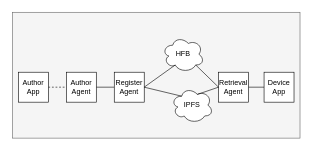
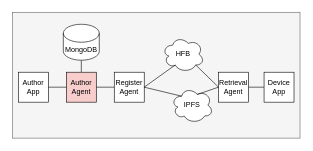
+ <mxCell id="9" value="MongoDB" style="shape=cylinder3;whiteSpace=wrap;html=1;boundedLbl=1;backgroundOutline=1;size=15;" vertex="1" parent="1"><mxGeometry x="105" y="40" width="60" height="60" as="geometry" /></mxCell>
+ <mxCell id="3" style="edgeStyle=orthogonalEdgeStyle;rounded=0;orthogonalLoop=1;jettySize=auto;html=1;exitX=0.5;exitY=0;exitDx=0;exitDy=0;entryX=0.5;entryY=1;entryDx=0;entryDy=0;entryPerimeter=0;endArrow=none;endFill=0;" edge="1" parent="1" source="5" target="9"><mxGeometry relative="1" as="geometry" /></mxCell>
- <mxCell id="12" style="edgeStyle=orthogonalEdgeStyle;rounded=0;orthogonalLoop=1;jettySize=auto;html=1;exitX=1;exitY=0.5;exitDx=0;exitDy=0;entryX=0;entryY=0.5;entryDx=0;entryDy=0;endArrow=none;endFill=0;dashed=1;" edge="1" parent="1" source="13" target="5"><mxGeometry relative="1" as="geometry" /></mxCell>
+ <mxCell id="12" style="edgeStyle=orthogonalEdgeStyle;rounded=0;orthogonalLoop=1;jettySize=auto;html=1;exitX=1;exitY=0.5;exitDx=0;exitDy=0;entryX=0;entryY=0.5;entryDx=0;entryDy=0;endArrow=none;endFill=0;" edge="1" parent="1" source="13" target="5"><mxGeometry relative="1" as="geometry" /></mxCell>
- <mxCell id="5" value="&lt;div&gt;Author&lt;/div&gt;&lt;div&gt;Agent&lt;br&gt;&lt;/div&gt;" style="rounded=0;whiteSpace=wrap;html=1;" vertex="1" parent="1"><mxGeometry x="110" y="120" width="50" height="50" as="geometry" /></mxCell>
+ <mxCell id="5" value="&lt;div&gt;Author&lt;/div&gt;&lt;div&gt;Agent&lt;br&gt;&lt;/div&gt;" style="rounded=0;whiteSpace=wrap;html=1;fillColor=#f8cecc;" vertex="1" parent="1"><mxGeometry x="110" y="120" width="50" height="50" as="geometry" /></mxCell>
